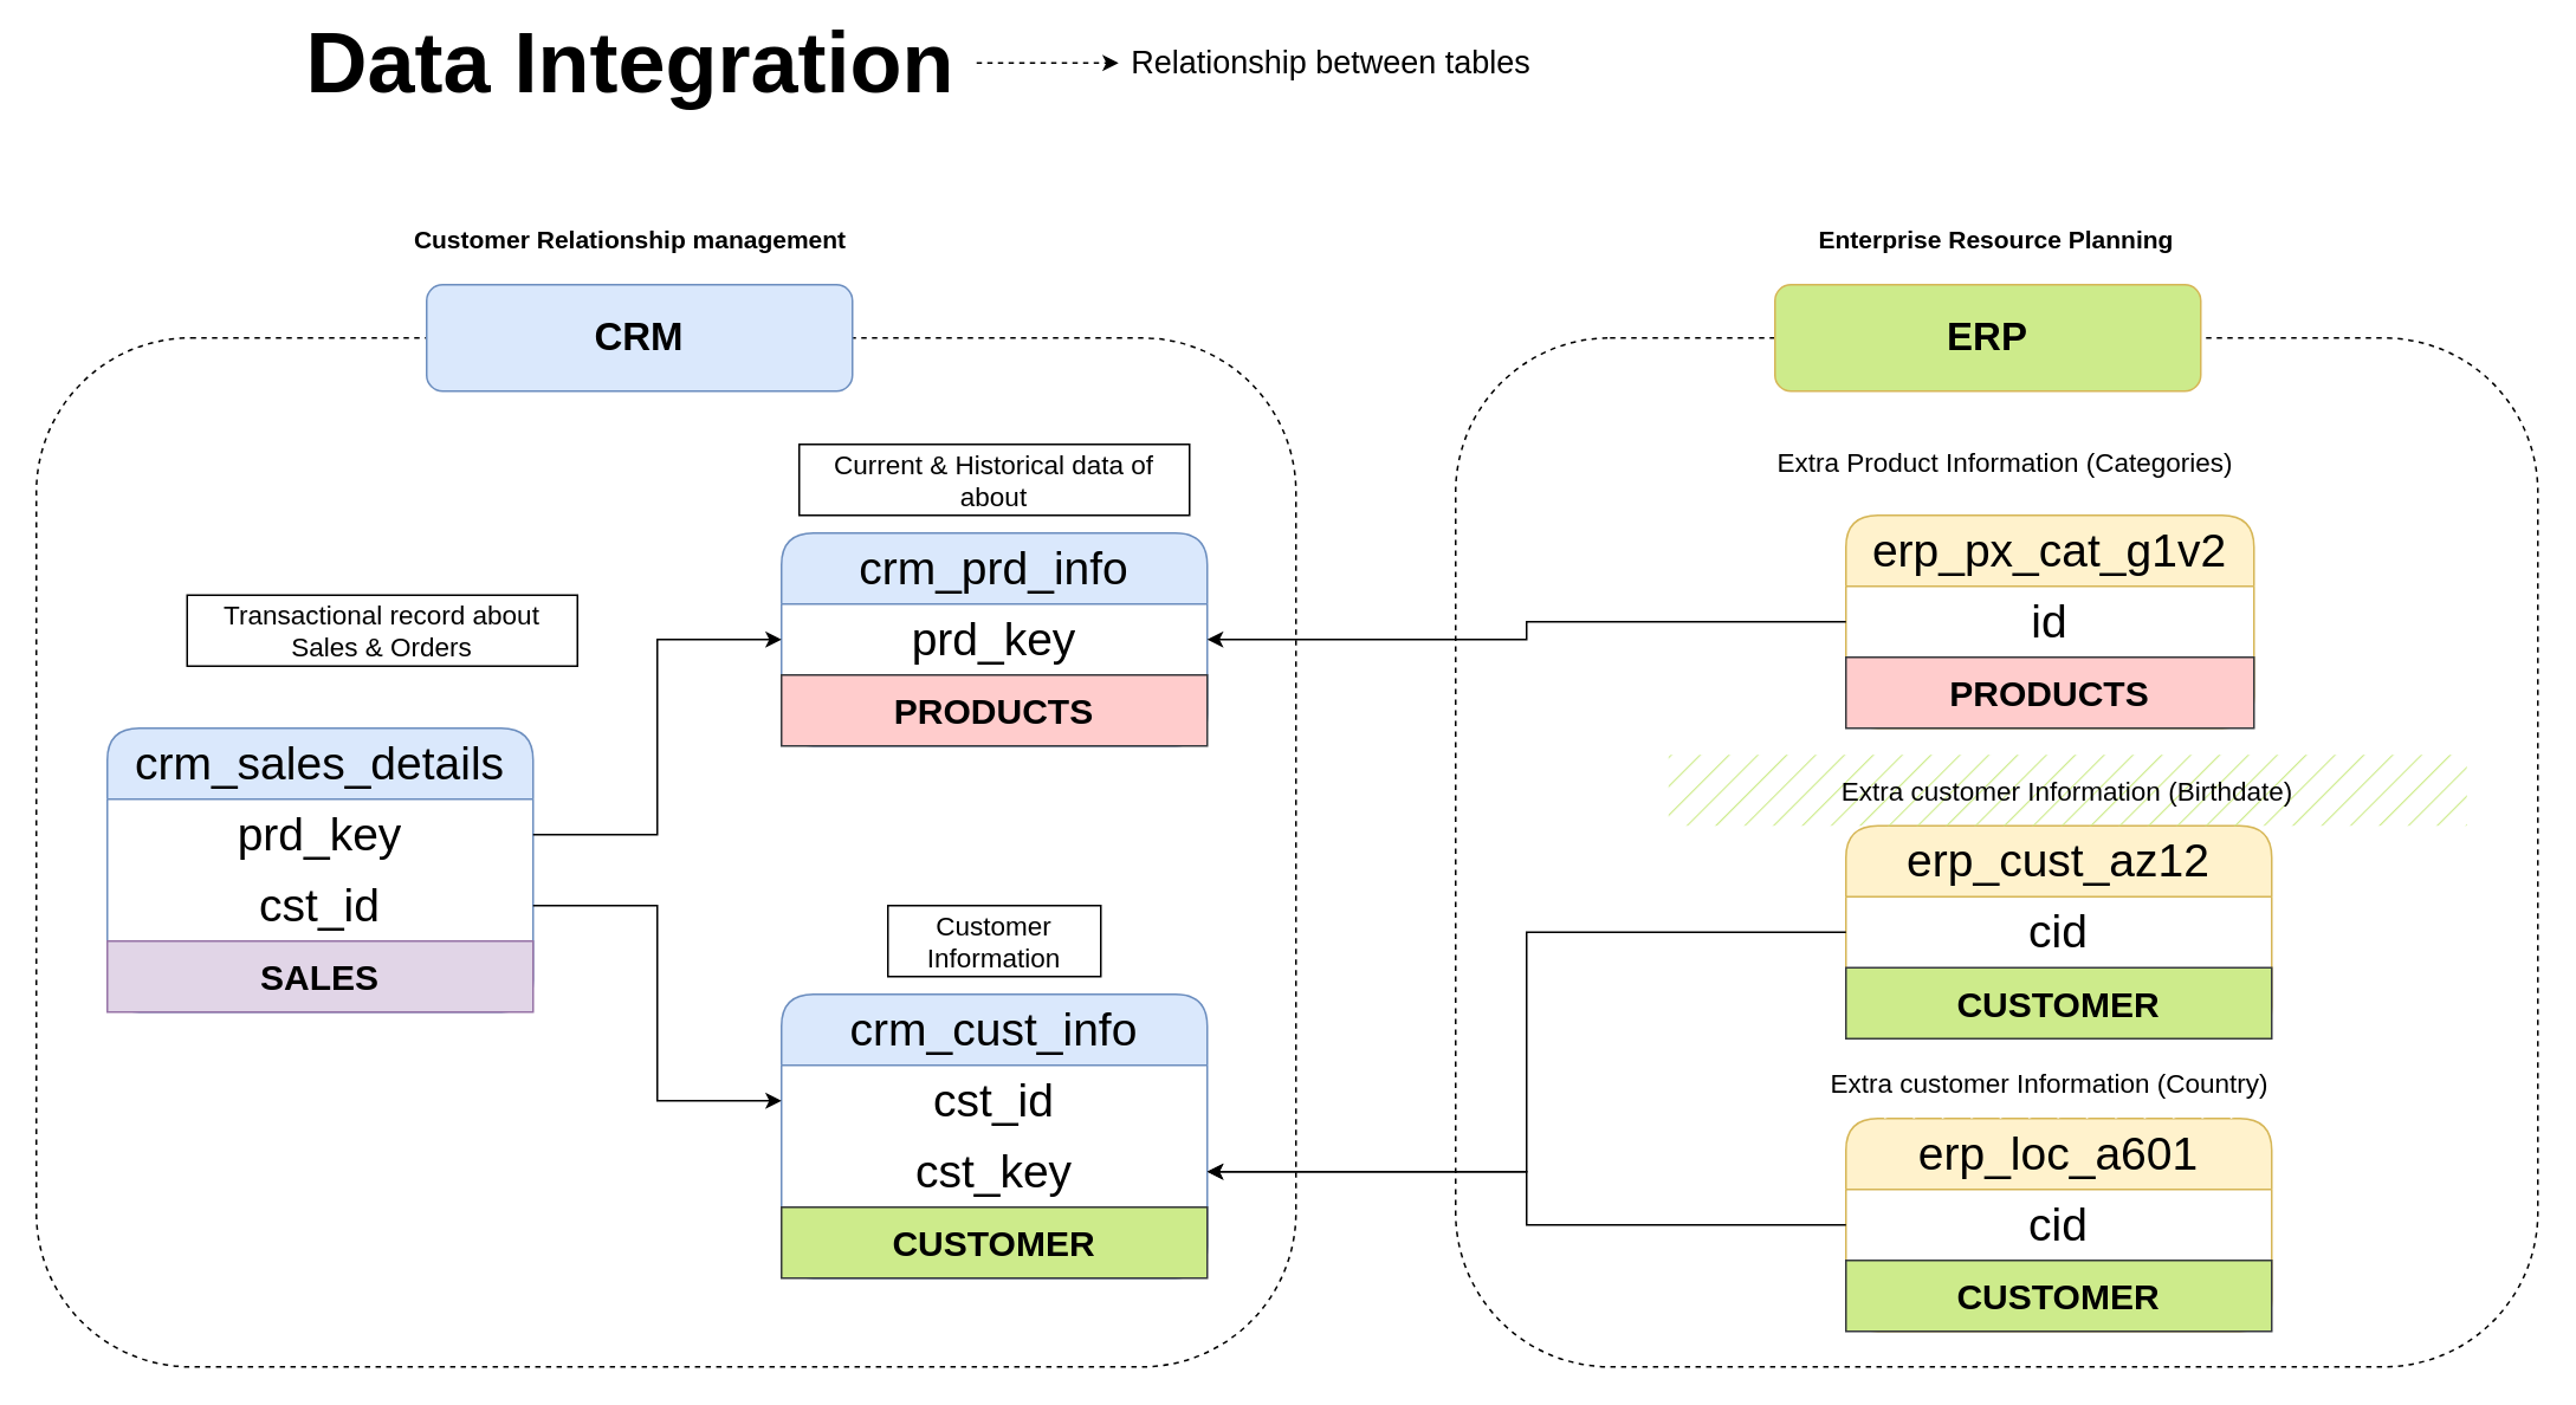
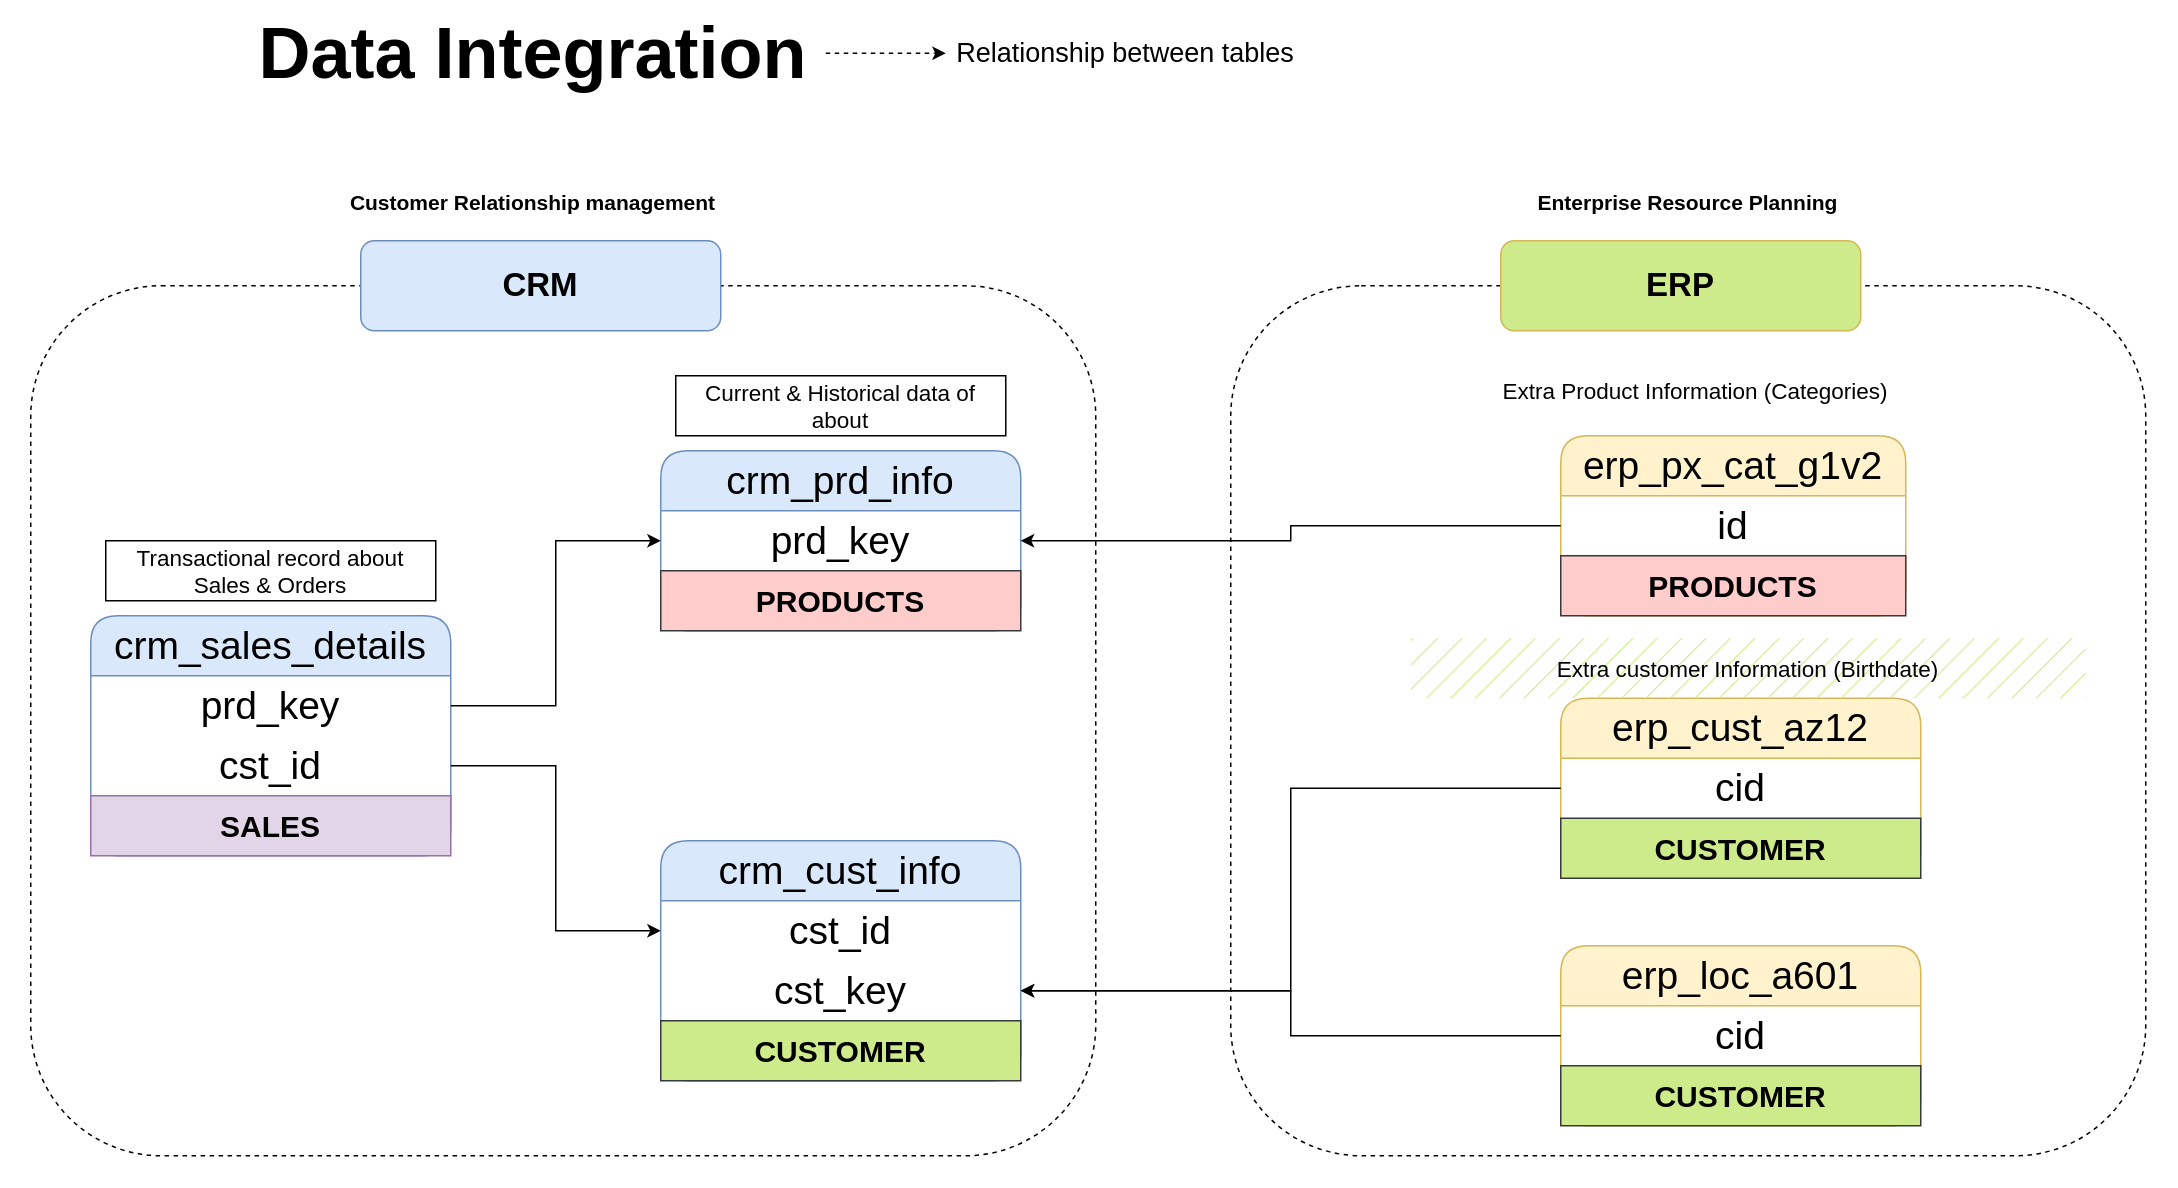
- <mxCell id="17" value="Transactional record about Sales &amp;amp; Orders" style="rounded=0;whiteSpace=wrap;html=1;fillStyle=hatch;fontSize=15;" parent="1" vertex="1"><mxGeometry x="105" y="335" width="220" height="40" as="geometry" /></mxCell>
+ <mxCell id="17" value="Transactional record about Sales &amp;amp; Orders" style="rounded=0;whiteSpace=wrap;html=1;fillStyle=hatch;fontSize=15;" parent="1" vertex="1"><mxGeometry x="70" y="360" width="220" height="40" as="geometry" /></mxCell>
- <mxCell id="8" value="Customer Information" style="rounded=0;whiteSpace=wrap;html=1;fillStyle=hatch;fontSize=15;" parent="1" vertex="1"><mxGeometry x="500" y="510" width="120" height="40" as="geometry" /></mxCell>
- <mxCell id="28" value="Extra customer Information (Country)" style="rounded=0;whiteSpace=wrap;html=1;fillStyle=hatch;fontSize=15;strokeColor=none;" parent="1" vertex="1"><mxGeometry x="960" y="590" width="390" height="40" as="geometry" /></mxCell>
